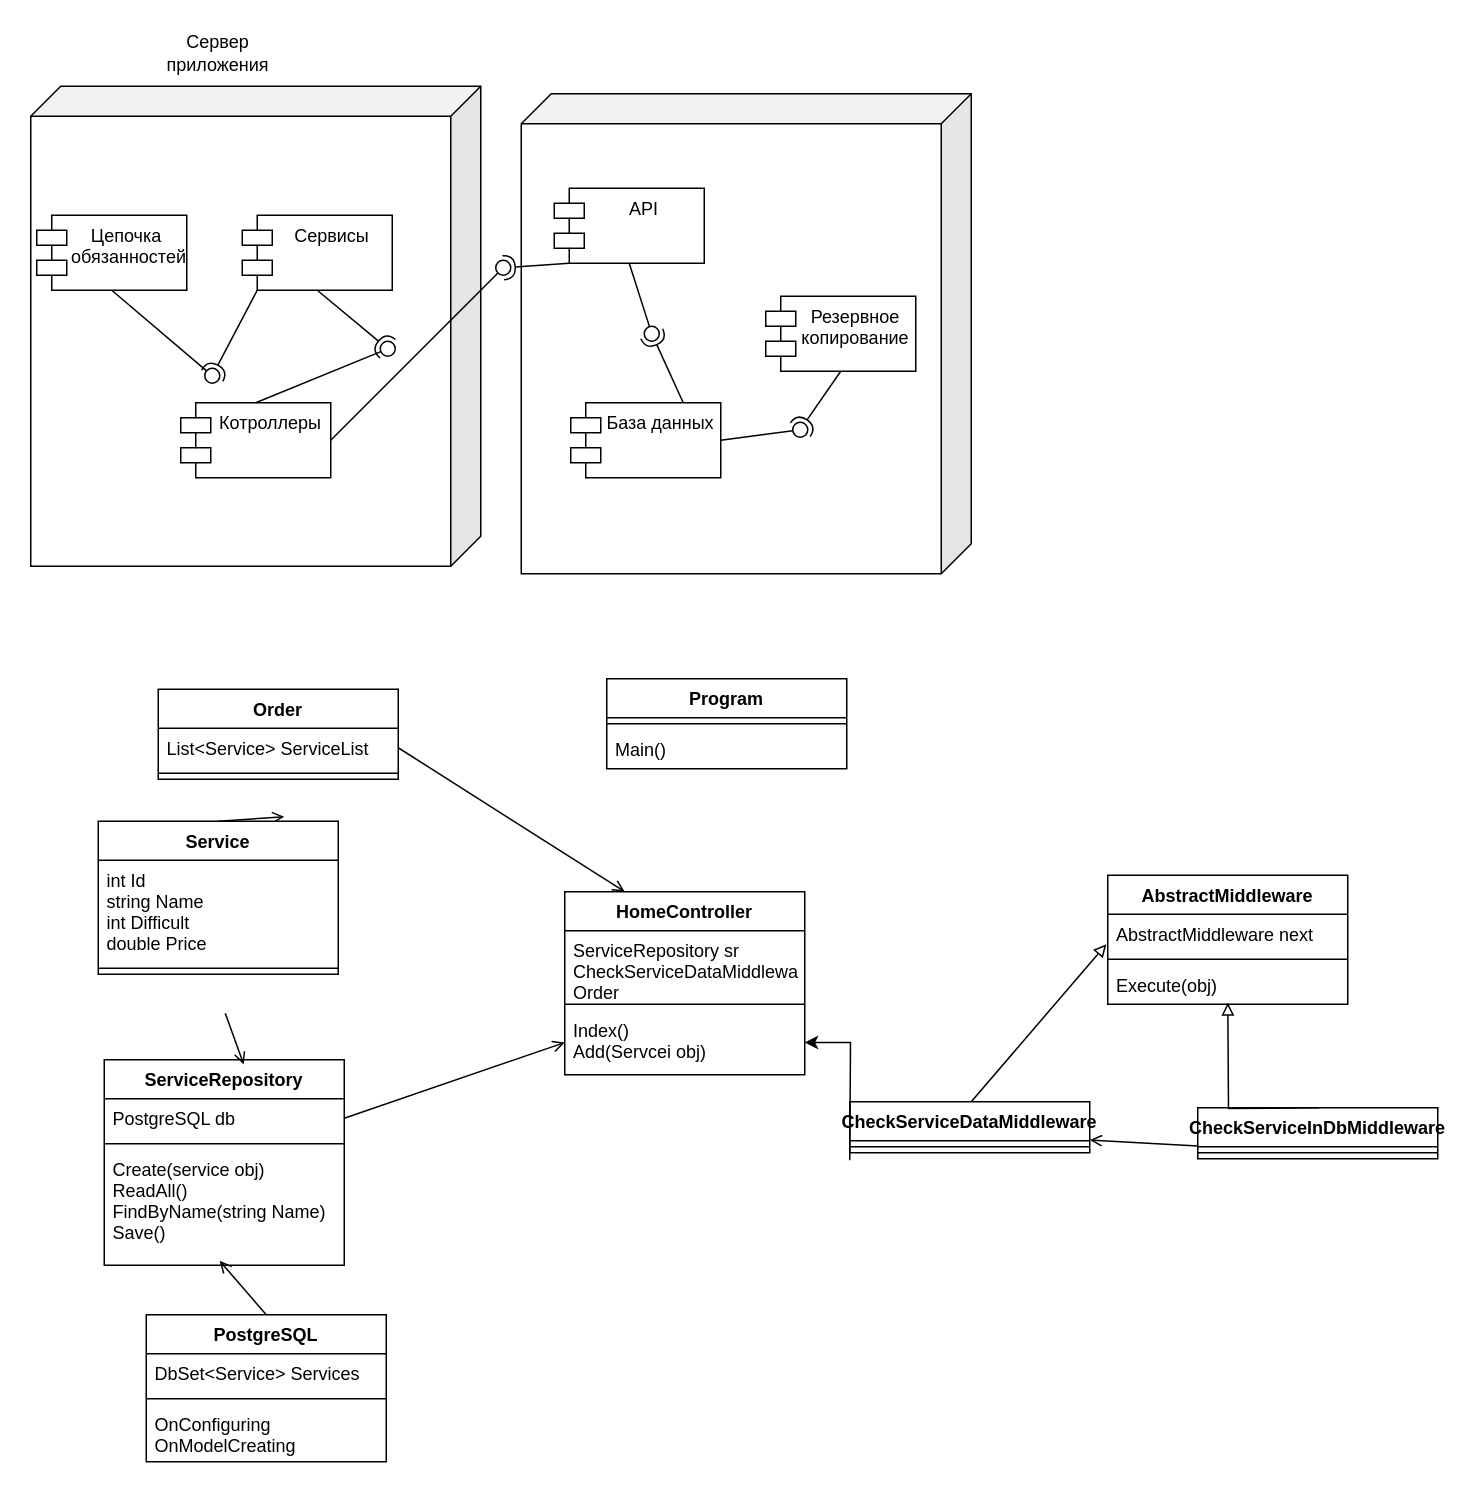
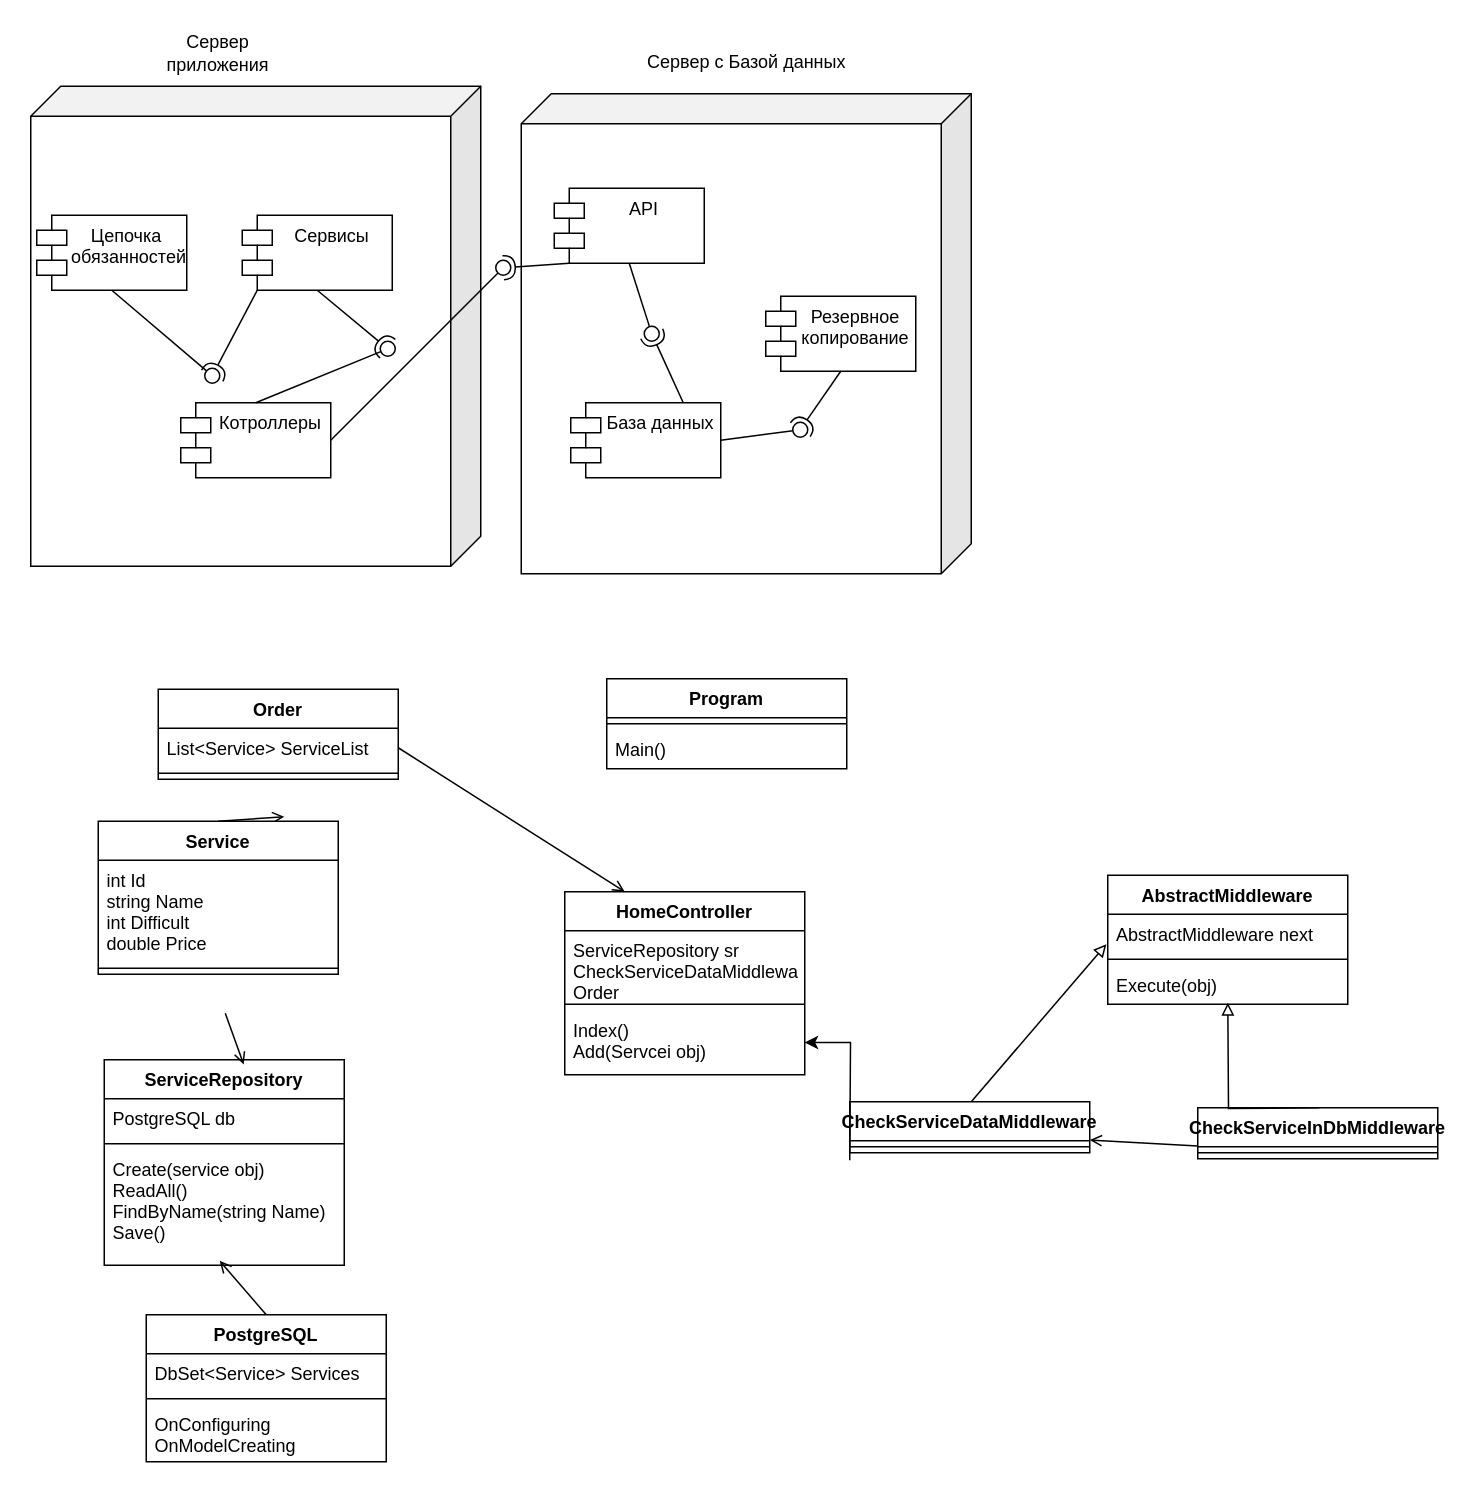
+ <mxCell id="13" value="Сервер с Базой данных" style="text;html=1;align=center;verticalAlign=middle;resizable=0;points=[];autosize=1;strokeColor=none;fillColor=none;" vertex="1" parent="1"><mxGeometry x="426" y="32" width="142" height="18" as="geometry" /></mxCell>
- <mxCell id="57" style="rounded=0;orthogonalLoop=1;jettySize=auto;html=1;exitX=1;exitY=0.5;exitDx=0;exitDy=0;entryX=0;entryY=0.5;entryDx=0;entryDy=0;endArrow=open;endFill=0;" edge="1" parent="1" source="48" target="30"><mxGeometry relative="1" as="geometry" /></mxCell>
